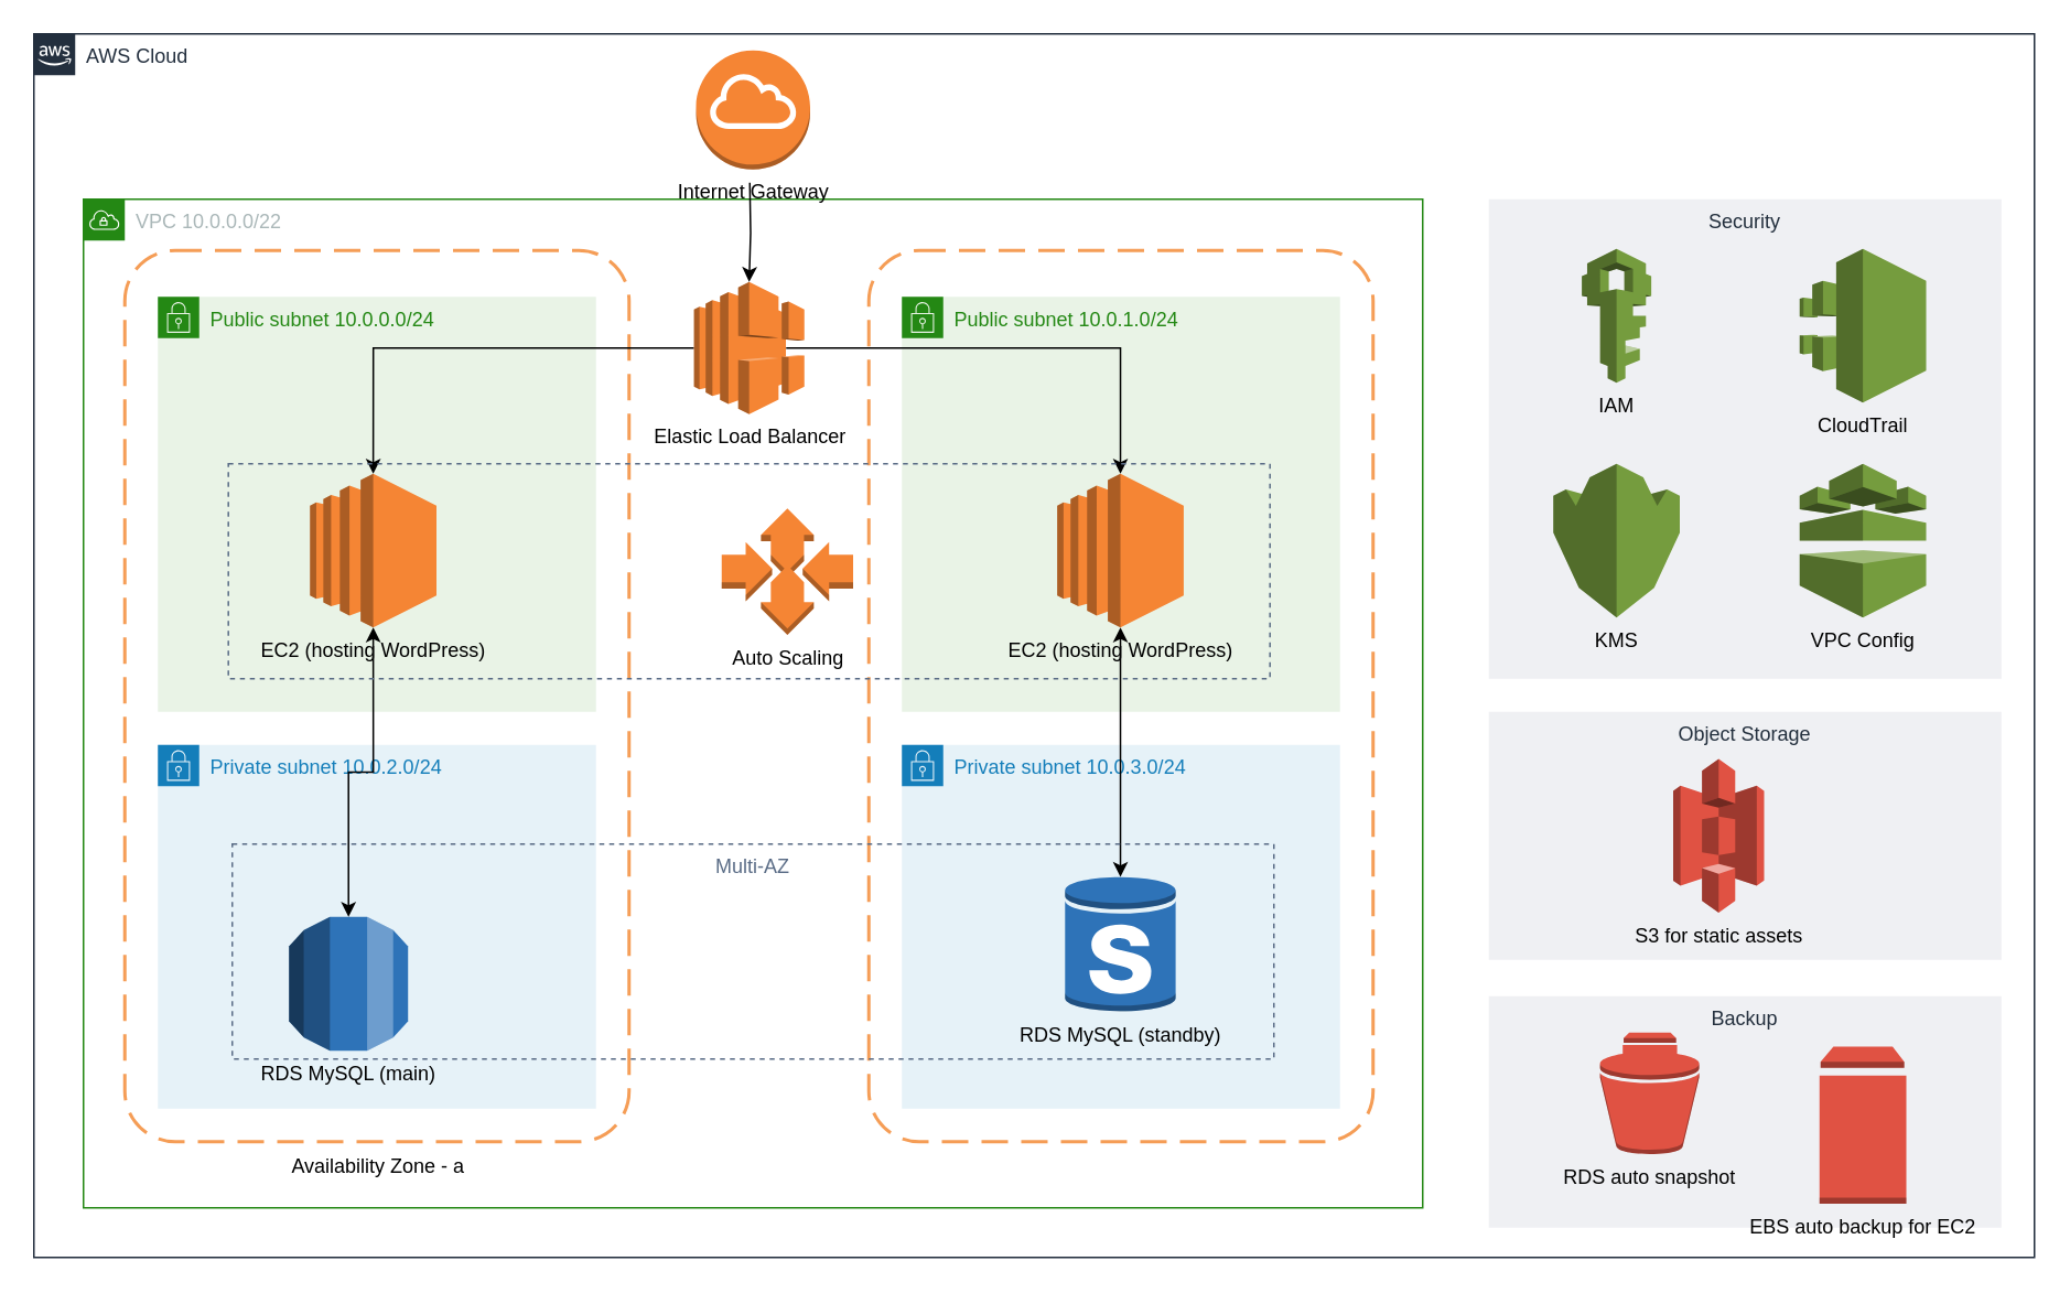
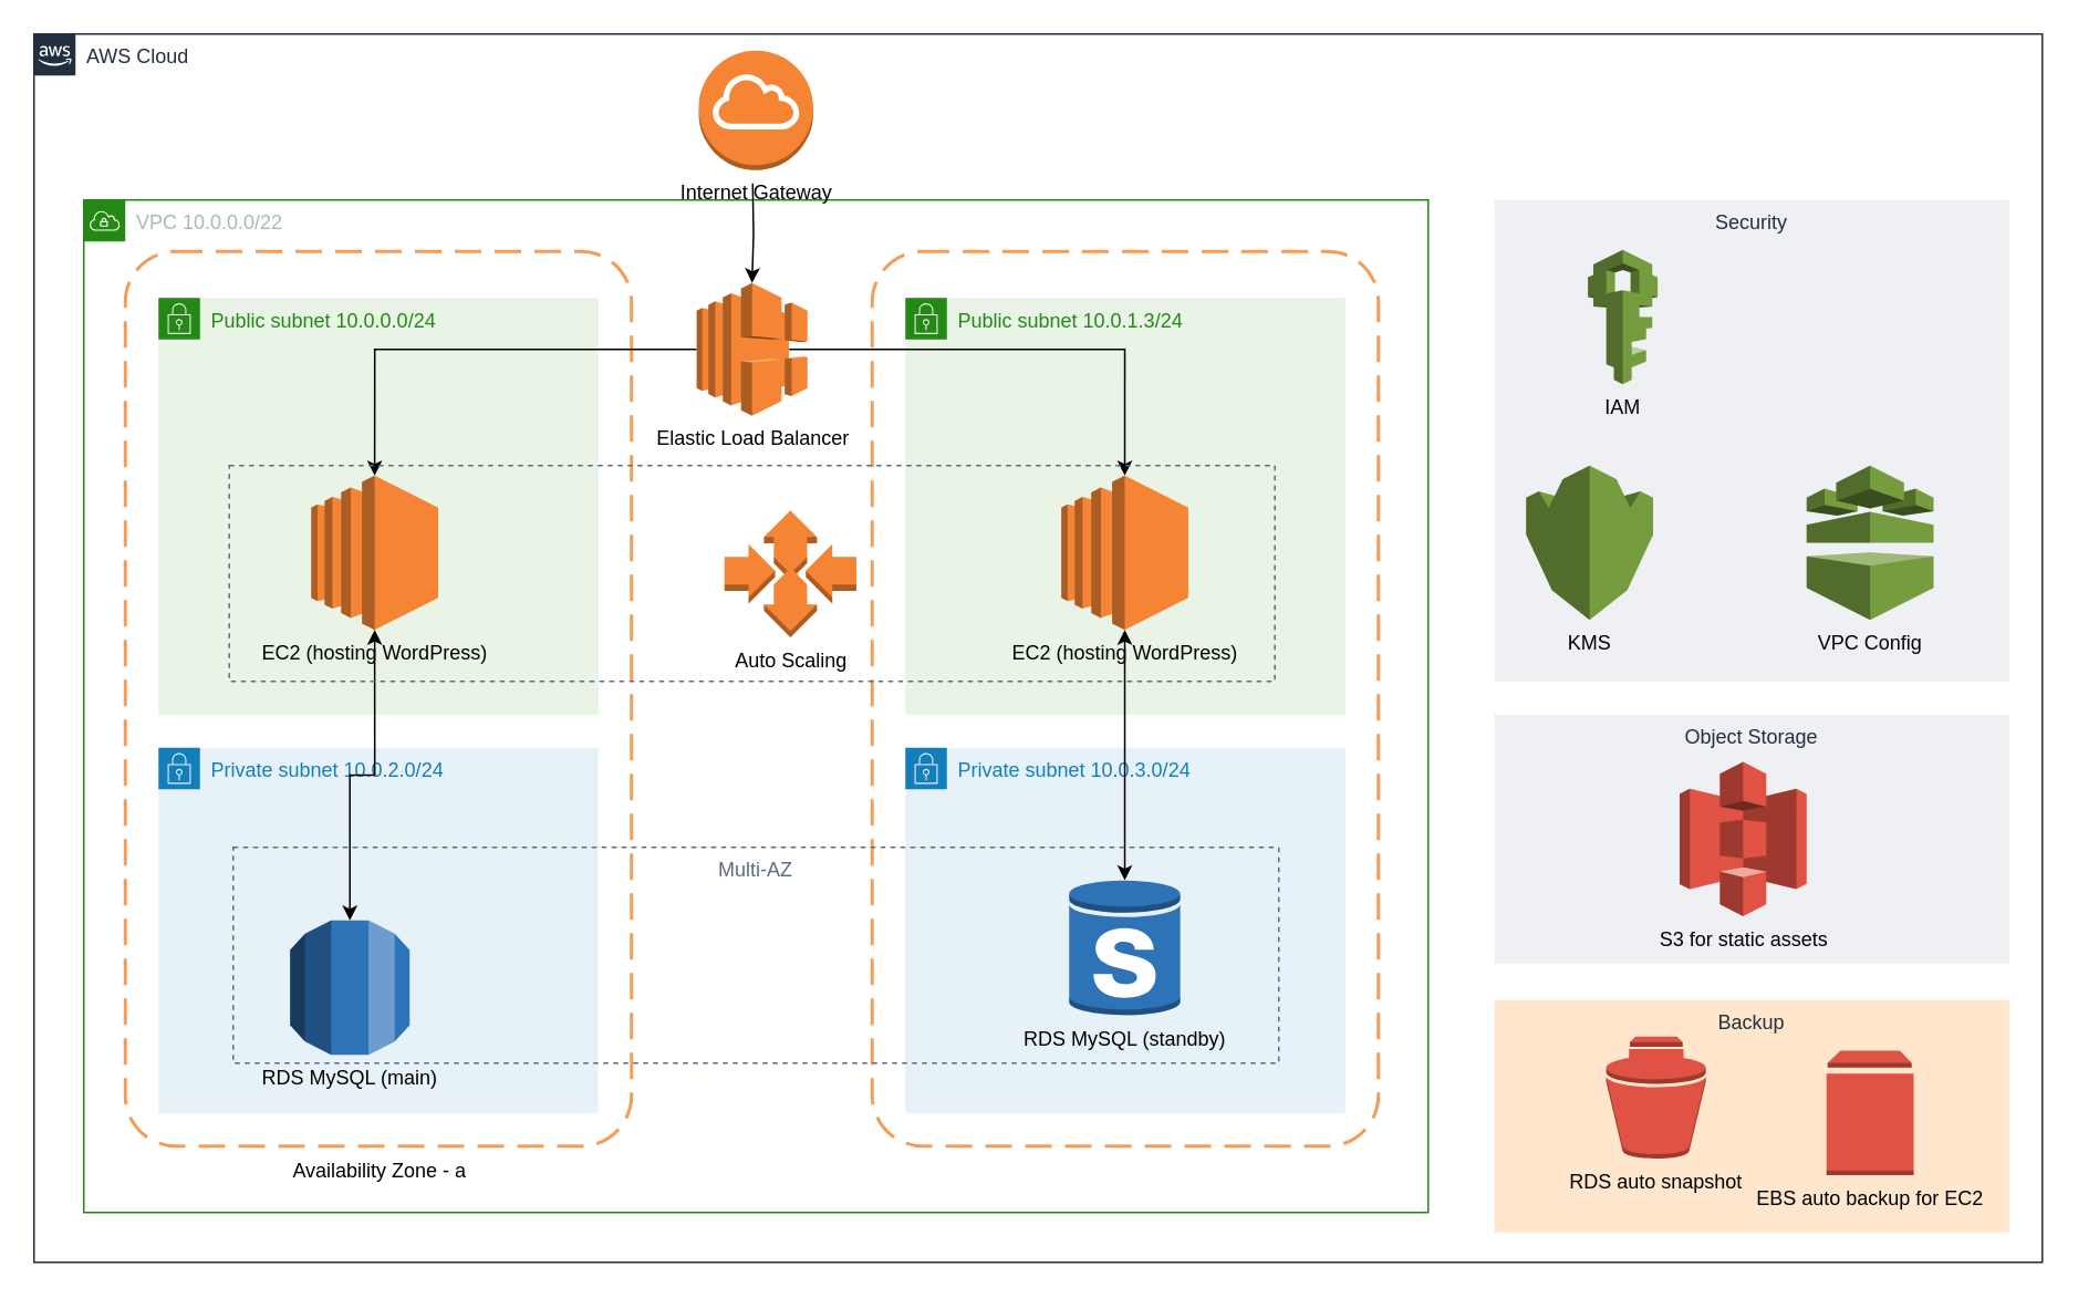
- <mxCell id="5" value="Public subnet&amp;nbsp;10.0.1.0/24" style="points=[[0,0],[0.25,0],[0.5,0],[0.75,0],[1,0],[1,0.25],[1,0.5],[1,0.75],[1,1],[0.75,1],[0.5,1],[0.25,1],[0,1],[0,0.75],[0,0.5],[0,0.25]];outlineConnect=0;gradientColor=none;html=1;whiteSpace=wrap;fontSize=12;fontStyle=0;container=1;pointerEvents=0;collapsible=0;recursiveResize=0;shape=mxgraph.aws4.group;grIcon=mxgraph.aws4.group_security_group;grStroke=0;strokeColor=#248814;fillColor=#E9F3E6;verticalAlign=top;align=left;spacingLeft=30;fontColor=#248814;dashed=0;shadow=0;" parent="3" vertex="1"><mxGeometry x="495" y="59" width="265" height="251" as="geometry" /></mxCell>
+ <mxCell id="5" value="Public subnet&amp;nbsp;10.0.1.3/24" style="points=[[0,0],[0.25,0],[0.5,0],[0.75,0],[1,0],[1,0.25],[1,0.5],[1,0.75],[1,1],[0.75,1],[0.5,1],[0.25,1],[0,1],[0,0.75],[0,0.5],[0,0.25]];outlineConnect=0;gradientColor=none;html=1;whiteSpace=wrap;fontSize=12;fontStyle=0;container=1;pointerEvents=0;collapsible=0;recursiveResize=0;shape=mxgraph.aws4.group;grIcon=mxgraph.aws4.group_security_group;grStroke=0;strokeColor=#248814;fillColor=#E9F3E6;verticalAlign=top;align=left;spacingLeft=30;fontColor=#248814;dashed=0;shadow=0;" parent="3" vertex="1"><mxGeometry x="495" y="59" width="265" height="251" as="geometry" /></mxCell>
- <mxCell id="29" value="CloudTrail" style="outlineConnect=0;dashed=0;verticalLabelPosition=bottom;verticalAlign=top;align=center;html=1;shape=mxgraph.aws3.cloudtrail;fillColor=#759C3E;gradientColor=none;shadow=0;" parent="1" vertex="1"><mxGeometry x="1088" y="150" width="76.5" height="93" as="geometry" /></mxCell>
- <mxCell id="28" value="KMS" style="outlineConnect=0;dashed=0;verticalLabelPosition=bottom;verticalAlign=top;align=center;html=1;shape=mxgraph.aws3.kms;fillColor=#759C3E;gradientColor=none;shadow=0;" parent="1" vertex="1"><mxGeometry x="939" y="280" width="76.5" height="93" as="geometry" /></mxCell>
+ <mxCell id="28" value="KMS" style="outlineConnect=0;dashed=0;verticalLabelPosition=bottom;verticalAlign=top;align=center;html=1;shape=mxgraph.aws3.kms;fillColor=#759C3E;gradientColor=none;shadow=0;" parent="1" vertex="1"><mxGeometry x="919" y="280" width="76.5" height="93" as="geometry" /></mxCell>
- <mxCell id="32" value="S3 for static assets" style="outlineConnect=0;dashed=0;verticalLabelPosition=bottom;verticalAlign=top;align=center;html=1;shape=mxgraph.aws3.s3;fillColor=#E05243;gradientColor=none;shadow=0;" parent="1" vertex="1"><mxGeometry x="1011.5" y="458.5" width="55" height="93" as="geometry" /></mxCell>
+ <mxCell id="32" value="S3 for static assets" style="outlineConnect=0;dashed=0;verticalLabelPosition=bottom;verticalAlign=top;align=center;html=1;shape=mxgraph.aws3.s3;fillColor=#E05243;gradientColor=none;shadow=0;" parent="1" vertex="1"><mxGeometry x="1011.5" y="458.5" width="76.5" height="93" as="geometry" /></mxCell>
- <mxCell id="23" value="Backup" style="fillColor=#EFF0F3;strokeColor=none;dashed=0;verticalAlign=top;fontStyle=0;fontColor=#232F3D;shadow=0;" parent="1" vertex="1"><mxGeometry x="900" y="602" width="310" height="140" as="geometry" /></mxCell>
+ <mxCell id="23" value="Backup" style="fillColor=#ffe6cc;strokeColor=none;dashed=0;verticalAlign=top;fontStyle=0;fontColor=#232F3D;shadow=0;" parent="1" vertex="1"><mxGeometry x="900" y="602" width="310" height="140" as="geometry" /></mxCell>
- <mxCell id="25" value="EBS auto backup for EC2" style="outlineConnect=0;dashed=0;verticalLabelPosition=bottom;verticalAlign=top;align=center;html=1;shape=mxgraph.aws3.volume;fillColor=#E05243;gradientColor=none;shadow=0;" parent="1" vertex="1"><mxGeometry x="1100" y="632.5" width="52.5" height="95" as="geometry" /></mxCell>
+ <mxCell id="25" value="EBS auto backup for EC2" style="outlineConnect=0;dashed=0;verticalLabelPosition=bottom;verticalAlign=top;align=center;html=1;shape=mxgraph.aws3.volume;fillColor=#E05243;gradientColor=none;shadow=0;" parent="1" vertex="1"><mxGeometry x="1100" y="632.5" width="52.5" height="75" as="geometry" /></mxCell>
